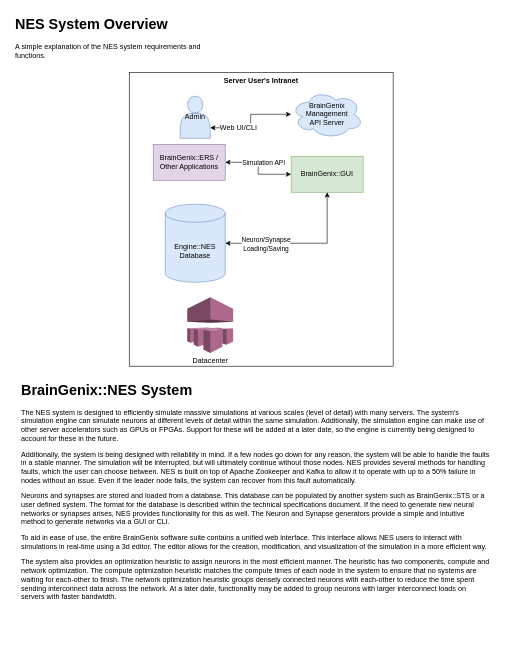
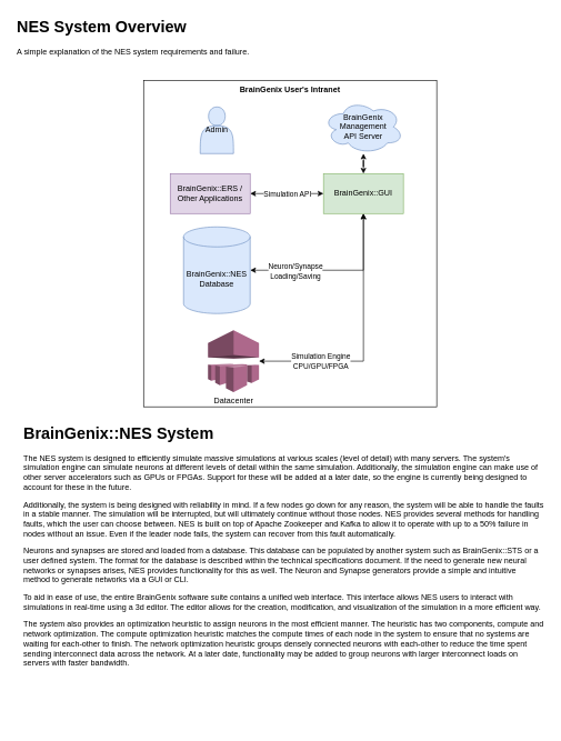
- <mxCell id="2" value="&lt;h1&gt;NES System Overview&lt;br&gt;&lt;/h1&gt;&lt;div&gt;A simple explanation of the NES system requirements and functions.&lt;br&gt;&lt;/div&gt;&lt;div&gt;&lt;br&gt;&lt;/div&gt;&lt;div&gt;&lt;br&gt;&lt;/div&gt;&lt;p&gt;&lt;br&gt;&lt;/p&gt;" style="text;html=1;strokeColor=none;fillColor=none;spacing=5;spacingTop=-20;whiteSpace=wrap;overflow=hidden;rounded=0;" parent="1" vertex="1"><mxGeometry x="20" y="20" width="370" height="150" as="geometry" /></mxCell>
+ <mxCell id="2" value="&lt;h1&gt;NES System Overview&lt;br&gt;&lt;/h1&gt;&lt;div&gt;A simple explanation of the NES system requirements and failure.&lt;br&gt;&lt;/div&gt;&lt;div&gt;&lt;br&gt;&lt;/div&gt;&lt;div&gt;&lt;br&gt;&lt;/div&gt;&lt;p&gt;&lt;br&gt;&lt;/p&gt;" style="text;html=1;strokeColor=none;fillColor=none;spacing=5;spacingTop=-20;whiteSpace=wrap;overflow=hidden;rounded=0;" parent="1" vertex="1"><mxGeometry x="20" y="20" width="370" height="150" as="geometry" /></mxCell>
- <mxCell id="4" value="&lt;div&gt;&lt;b&gt;Server User's Intranet&lt;/b&gt;&lt;/div&gt;" style="text;html=1;strokeColor=none;fillColor=none;align=center;verticalAlign=middle;whiteSpace=wrap;rounded=0;fontSize=12;" parent="1" vertex="1"><mxGeometry x="215" y="120" width="440" height="30" as="geometry" /></mxCell>
+ <mxCell id="4" value="&lt;div&gt;&lt;b&gt;BrainGenix User's Intranet&lt;/b&gt;&lt;/div&gt;" style="text;html=1;strokeColor=none;fillColor=none;align=center;verticalAlign=middle;whiteSpace=wrap;rounded=0;fontSize=12;" parent="1" vertex="1"><mxGeometry x="215" y="120" width="440" height="30" as="geometry" /></mxCell>
- <mxCell id="7" style="edgeStyle=orthogonalEdgeStyle;rounded=0;orthogonalLoop=1;jettySize=auto;html=1;entryX=1;entryY=0.75;entryDx=0;entryDy=0;fontSize=12;startArrow=classic;startFill=1;" parent="1" source="10" target="6" edge="1"><mxGeometry relative="1" as="geometry" /></mxCell>
- <mxCell id="8" value="Web UI/CLI" style="edgeLabel;html=1;align=center;verticalAlign=middle;resizable=0;points=[];fontSize=12;" parent="7" vertex="1" connectable="0"><mxGeometry x="0.408" relative="1" as="geometry"><mxPoint as="offset" /></mxGeometry></mxCell>
+ <mxCell id="9" style="edgeStyle=orthogonalEdgeStyle;rounded=0;orthogonalLoop=1;jettySize=auto;html=1;startArrow=classic;startFill=1;" parent="1" source="10" target="5" edge="1"><mxGeometry relative="1" as="geometry" /></mxCell>
- <mxCell id="13" value="&lt;div&gt;BrainGenix::ERS / Other Applications&lt;br&gt;&lt;/div&gt;" style="rounded=0;whiteSpace=wrap;html=1;fillColor=#e1d5e7;strokeColor=#9673a6;" parent="1" vertex="1"><mxGeometry x="255" y="240" width="120" height="60" as="geometry" /></mxCell>
+ <mxCell id="13" value="&lt;div&gt;BrainGenix::ERS / Other Applications&lt;br&gt;&lt;/div&gt;" style="rounded=0;whiteSpace=wrap;html=1;fillColor=#e1d5e7;strokeColor=#9673a6;" parent="1" vertex="1"><mxGeometry x="255" y="260" width="120" height="60" as="geometry" /></mxCell>
- <mxCell id="16" value="Engine::NES Database" style="shape=cylinder3;whiteSpace=wrap;html=1;boundedLbl=1;backgroundOutline=1;size=15;fontSize=12;fillColor=#dae8fc;strokeColor=#6c8ebf;" parent="1" vertex="1"><mxGeometry x="275" y="340" width="100" height="130" as="geometry" /></mxCell>
+ <mxCell id="16" value="BrainGenix::NES Database" style="shape=cylinder3;whiteSpace=wrap;html=1;boundedLbl=1;backgroundOutline=1;size=15;fontSize=12;fillColor=#dae8fc;strokeColor=#6c8ebf;" parent="1" vertex="1"><mxGeometry x="275" y="340" width="100" height="130" as="geometry" /></mxCell>
+ <mxCell id="17" style="edgeStyle=orthogonalEdgeStyle;rounded=0;orthogonalLoop=1;jettySize=auto;html=1;startArrow=classic;startFill=1;" parent="1" source="19" target="5" edge="1"><mxGeometry relative="1" as="geometry" /></mxCell>
+ <mxCell id="18" value="&lt;div&gt;Simulation Engine&lt;/div&gt;&lt;div&gt;CPU/GPU/FPGA&lt;br&gt;&lt;/div&gt;" style="edgeLabel;html=1;align=center;verticalAlign=middle;resizable=0;points=[];" parent="17" vertex="1" connectable="0"><mxGeometry x="-0.575" relative="1" as="geometry"><mxPoint x="12" as="offset" /></mxGeometry></mxCell>
